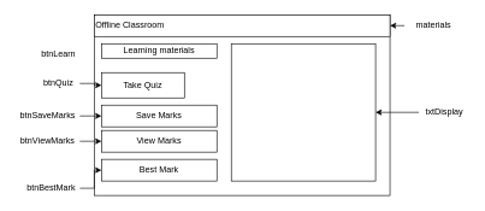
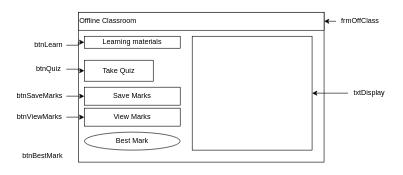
- <mxCell id="8" value="materials" style="text;html=1;align=center;verticalAlign=middle;resizable=0;points=[];autosize=1;" parent="1" vertex="1"><mxGeometry x="560" y="25" width="80" height="20" as="geometry" /></mxCell>
+ <mxCell id="8" value="frmOffClass" style="text;html=1;align=center;verticalAlign=middle;resizable=0;points=[];autosize=1;" parent="1" vertex="1"><mxGeometry x="560" y="25" width="80" height="20" as="geometry" /></mxCell>
+ <mxCell id="11" value="" style="edgeStyle=orthogonalEdgeStyle;rounded=0;orthogonalLoop=1;jettySize=auto;html=1;entryX=0;entryY=0.5;entryDx=0;entryDy=0;" parent="1" source="12" target="4" edge="1"><mxGeometry relative="1" as="geometry" /></mxCell>
- <mxCell id="17" value="Best Mark" style="rounded=0;whiteSpace=wrap;html=1;" vertex="1" parent="1"><mxGeometry x="140" y="220" width="160" height="30" as="geometry" /></mxCell>
+ <mxCell id="17" value="Best Mark" style="ellipse;whiteSpace=wrap;html=1;" vertex="1" parent="1"><mxGeometry x="140" y="220" width="160" height="30" as="geometry" /></mxCell>
- <mxCell id="22" value="" style="edgeStyle=orthogonalEdgeStyle;rounded=0;orthogonalLoop=1;jettySize=auto;html=1;" edge="1" parent="1" source="23" target="17"><mxGeometry relative="1" as="geometry" /></mxCell>
